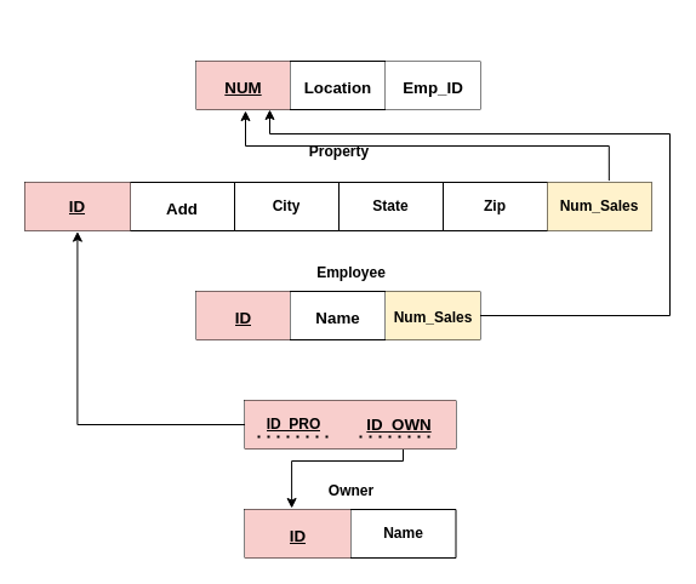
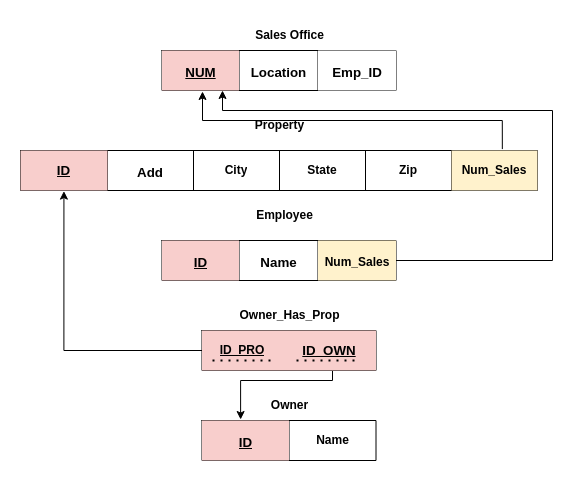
+ <mxCell id="19" value="&lt;b&gt;Sales Office&lt;/b&gt;" style="text;html=1;align=center;verticalAlign=middle;resizable=0;points=[];autosize=1;strokeColor=none;fillColor=none;" vertex="1" parent="1"><mxGeometry x="243.5" y="20" width="90" height="30" as="geometry" /></mxCell>
- <mxCell id="26" value="&lt;span&gt;Employee&lt;/span&gt;" style="text;html=1;align=center;verticalAlign=middle;resizable=0;points=[];autosize=1;strokeColor=none;fillColor=none;fontStyle=1" vertex="1" parent="1"><mxGeometry x="248.5" y="210" width="80" height="30" as="geometry" /></mxCell>
+ <mxCell id="26" value="&lt;span&gt;Employee&lt;/span&gt;" style="text;html=1;align=center;verticalAlign=middle;resizable=0;points=[];autosize=1;strokeColor=none;fillColor=none;fontStyle=1" vertex="1" parent="1"><mxGeometry x="243.5" y="200" width="80" height="30" as="geometry" /></mxCell>
+ <mxCell id="29" value="&lt;span&gt;Owner_Has_Prop&lt;/span&gt;" style="text;html=1;align=center;verticalAlign=middle;resizable=0;points=[];autosize=1;strokeColor=none;fillColor=none;fontStyle=1" vertex="1" parent="1"><mxGeometry x="228.5" y="300" width="120" height="30" as="geometry" /></mxCell>
